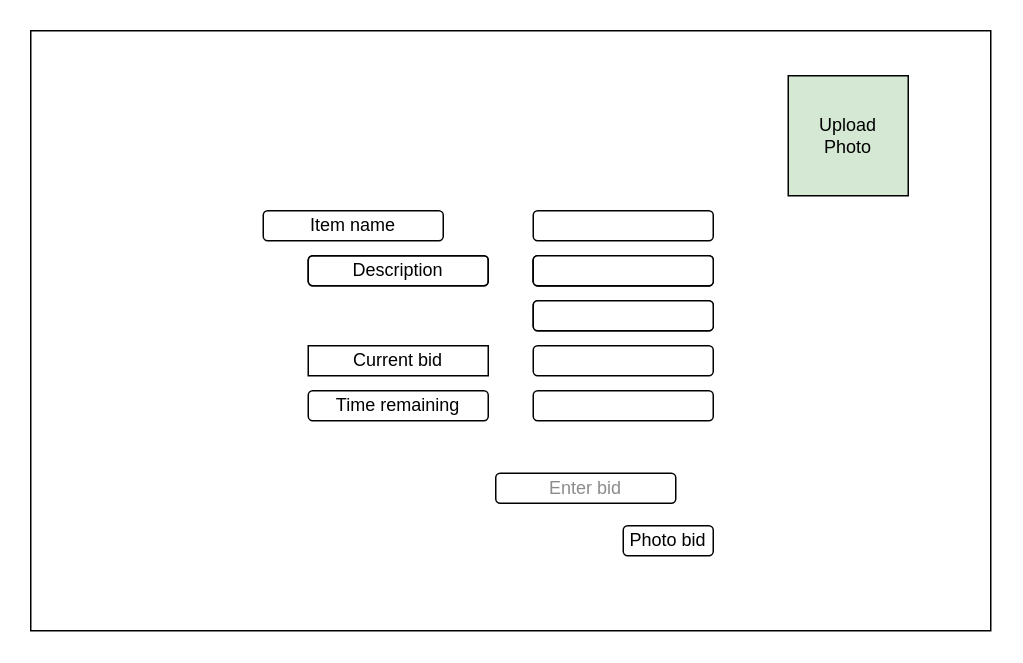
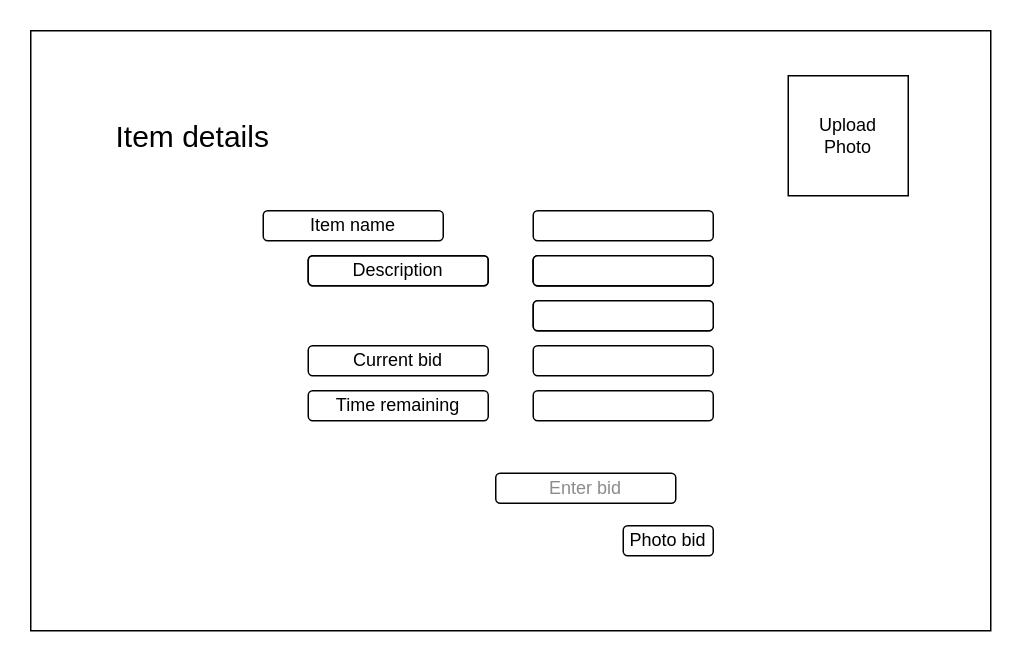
+ <mxCell id="6" value="Item details" style="rounded=0;whiteSpace=wrap;html=1;fillColor=none;strokeColor=none;fontSize=20;align=left;" vertex="1" parent="1"><mxGeometry x="75" y="60" width="190" height="60" as="geometry" /></mxCell>
- <mxCell id="19" value="&lt;div&gt;Upload&lt;/div&gt;&lt;div&gt;Photo&lt;br&gt;&lt;/div&gt;" style="whiteSpace=wrap;html=1;aspect=fixed;fillColor=#d5e8d4;" vertex="1" parent="1"><mxGeometry x="525" y="50" width="80" height="80" as="geometry" /></mxCell>
+ <mxCell id="19" value="&lt;div&gt;Upload&lt;/div&gt;&lt;div&gt;Photo&lt;br&gt;&lt;/div&gt;" style="whiteSpace=wrap;html=1;aspect=fixed;" vertex="1" parent="1"><mxGeometry x="525" y="50" width="80" height="80" as="geometry" /></mxCell>
- <mxCell id="14" value="Current bid" style="whiteSpace=wrap;html=1;fillColor=none;rounded=0;" vertex="1" parent="1"><mxGeometry x="205" y="230" width="120" height="20" as="geometry" /></mxCell>
+ <mxCell id="14" value="Current bid" style="rounded=1;whiteSpace=wrap;html=1;fillColor=none;" vertex="1" parent="1"><mxGeometry x="205" y="230" width="120" height="20" as="geometry" /></mxCell>
